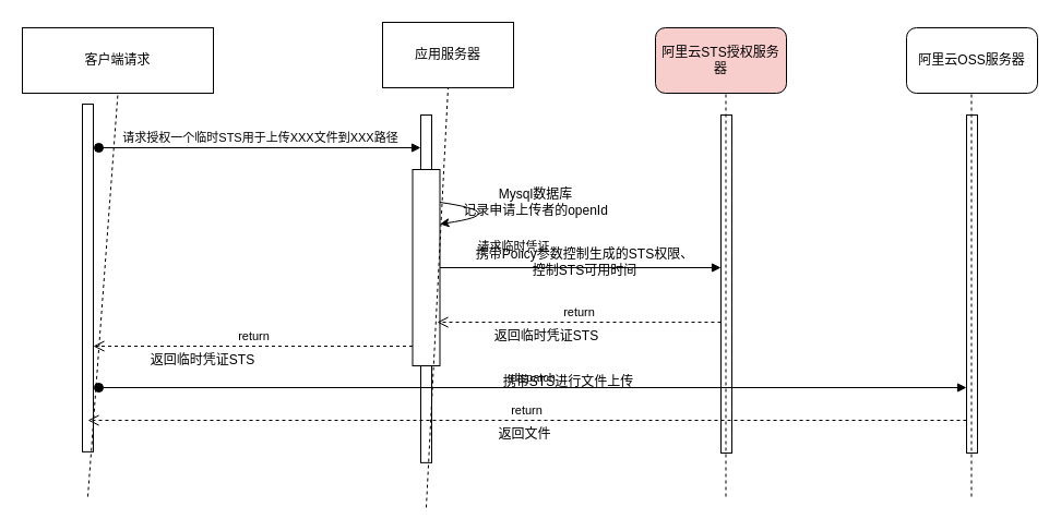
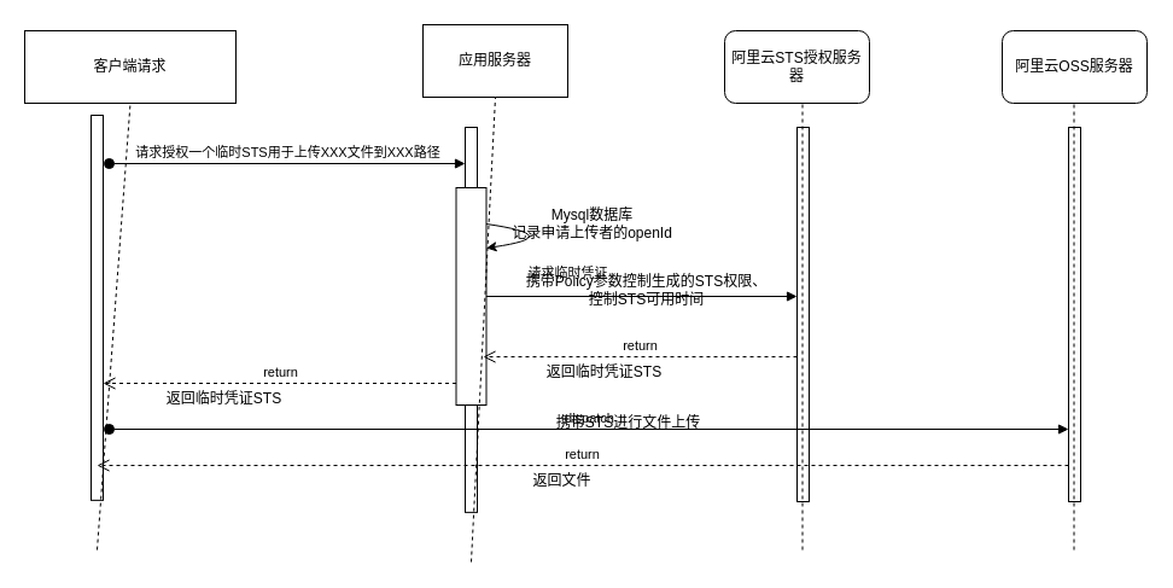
- <mxCell id="16" value="阿里云STS授权服务器" style="rounded=1;whiteSpace=wrap;html=1;fillColor=#f8cecc;" vertex="1" parent="1"><mxGeometry x="600" y="25" width="120" height="60" as="geometry" /></mxCell>
+ <mxCell id="16" value="阿里云STS授权服务器" style="rounded=1;whiteSpace=wrap;html=1;" vertex="1" parent="1"><mxGeometry x="600" y="25" width="120" height="60" as="geometry" /></mxCell>
- <mxCell id="29" value="返回文件" style="text;html=1;align=center;verticalAlign=middle;resizable=0;points=[];autosize=1;strokeColor=none;fillColor=none;" vertex="1" parent="1"><mxGeometry x="445" y="383" width="70" height="30" as="geometry" /></mxCell>
+ <mxCell id="29" value="返回文件" style="text;html=1;align=center;verticalAlign=middle;resizable=0;points=[];autosize=1;strokeColor=none;fillColor=none;" vertex="1" parent="1"><mxGeometry x="430" y="383" width="70" height="30" as="geometry" /></mxCell>
